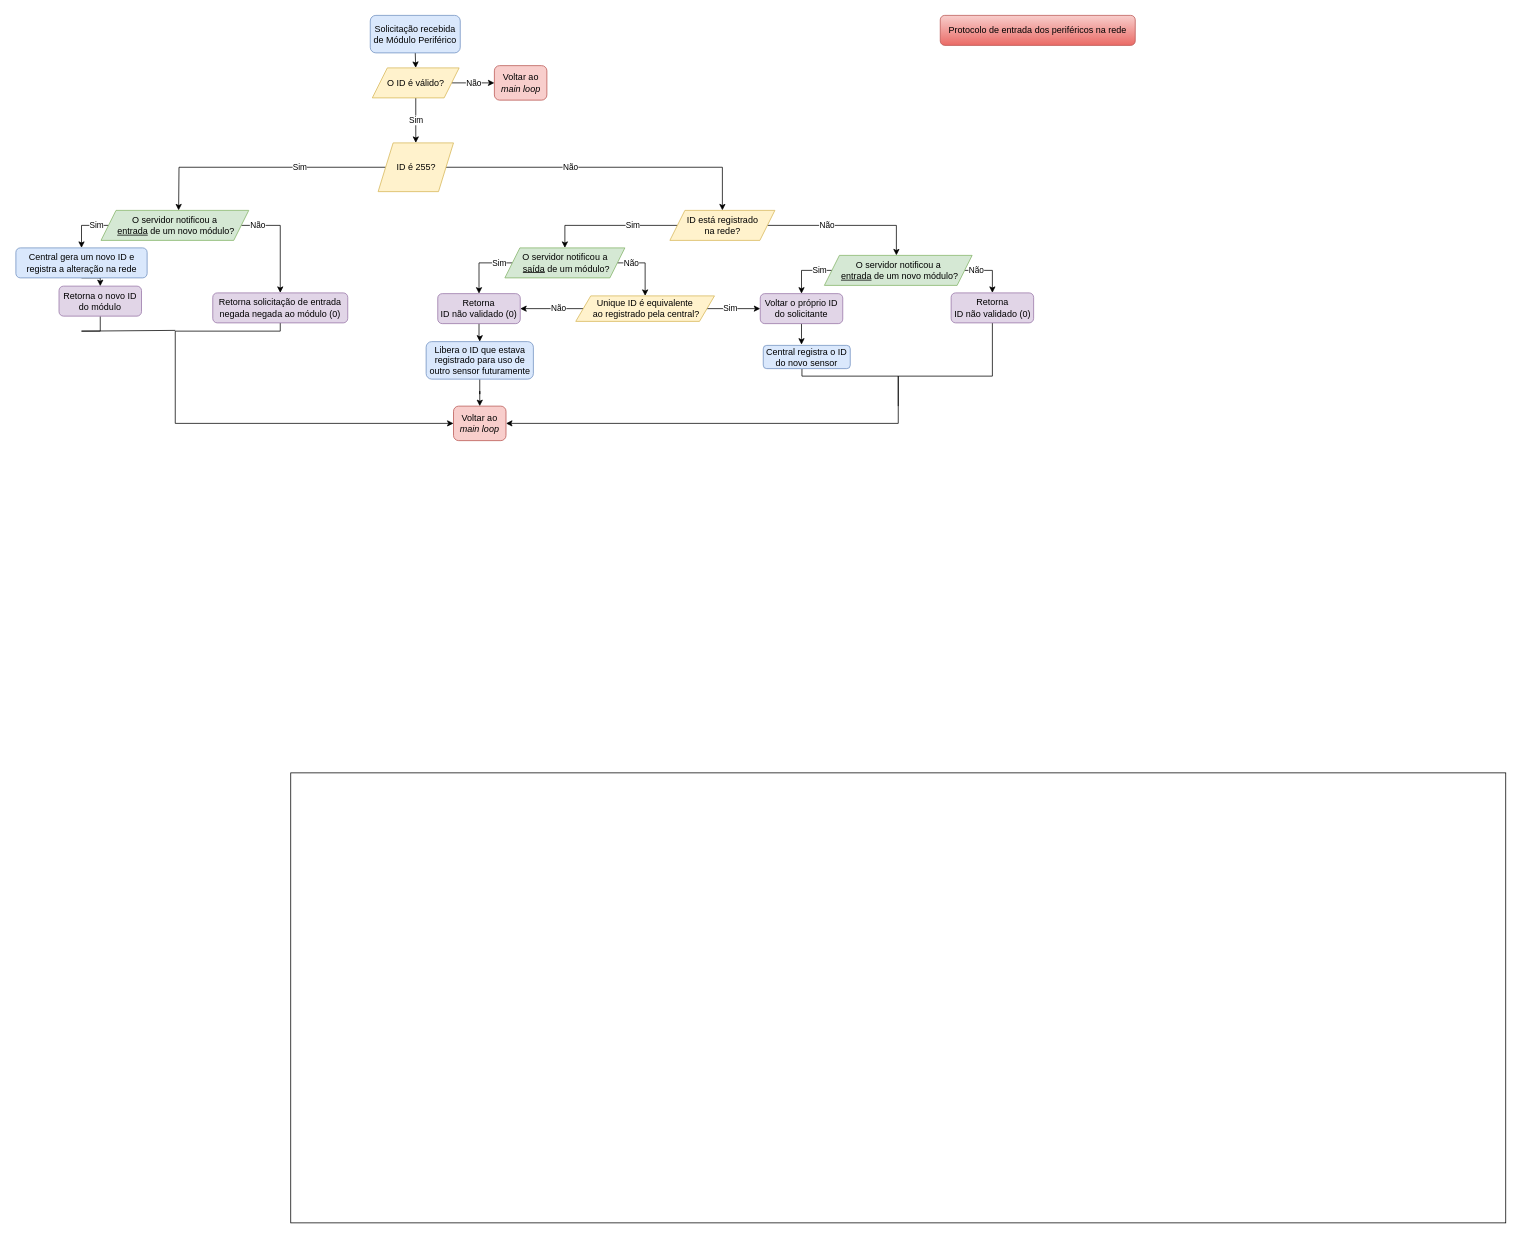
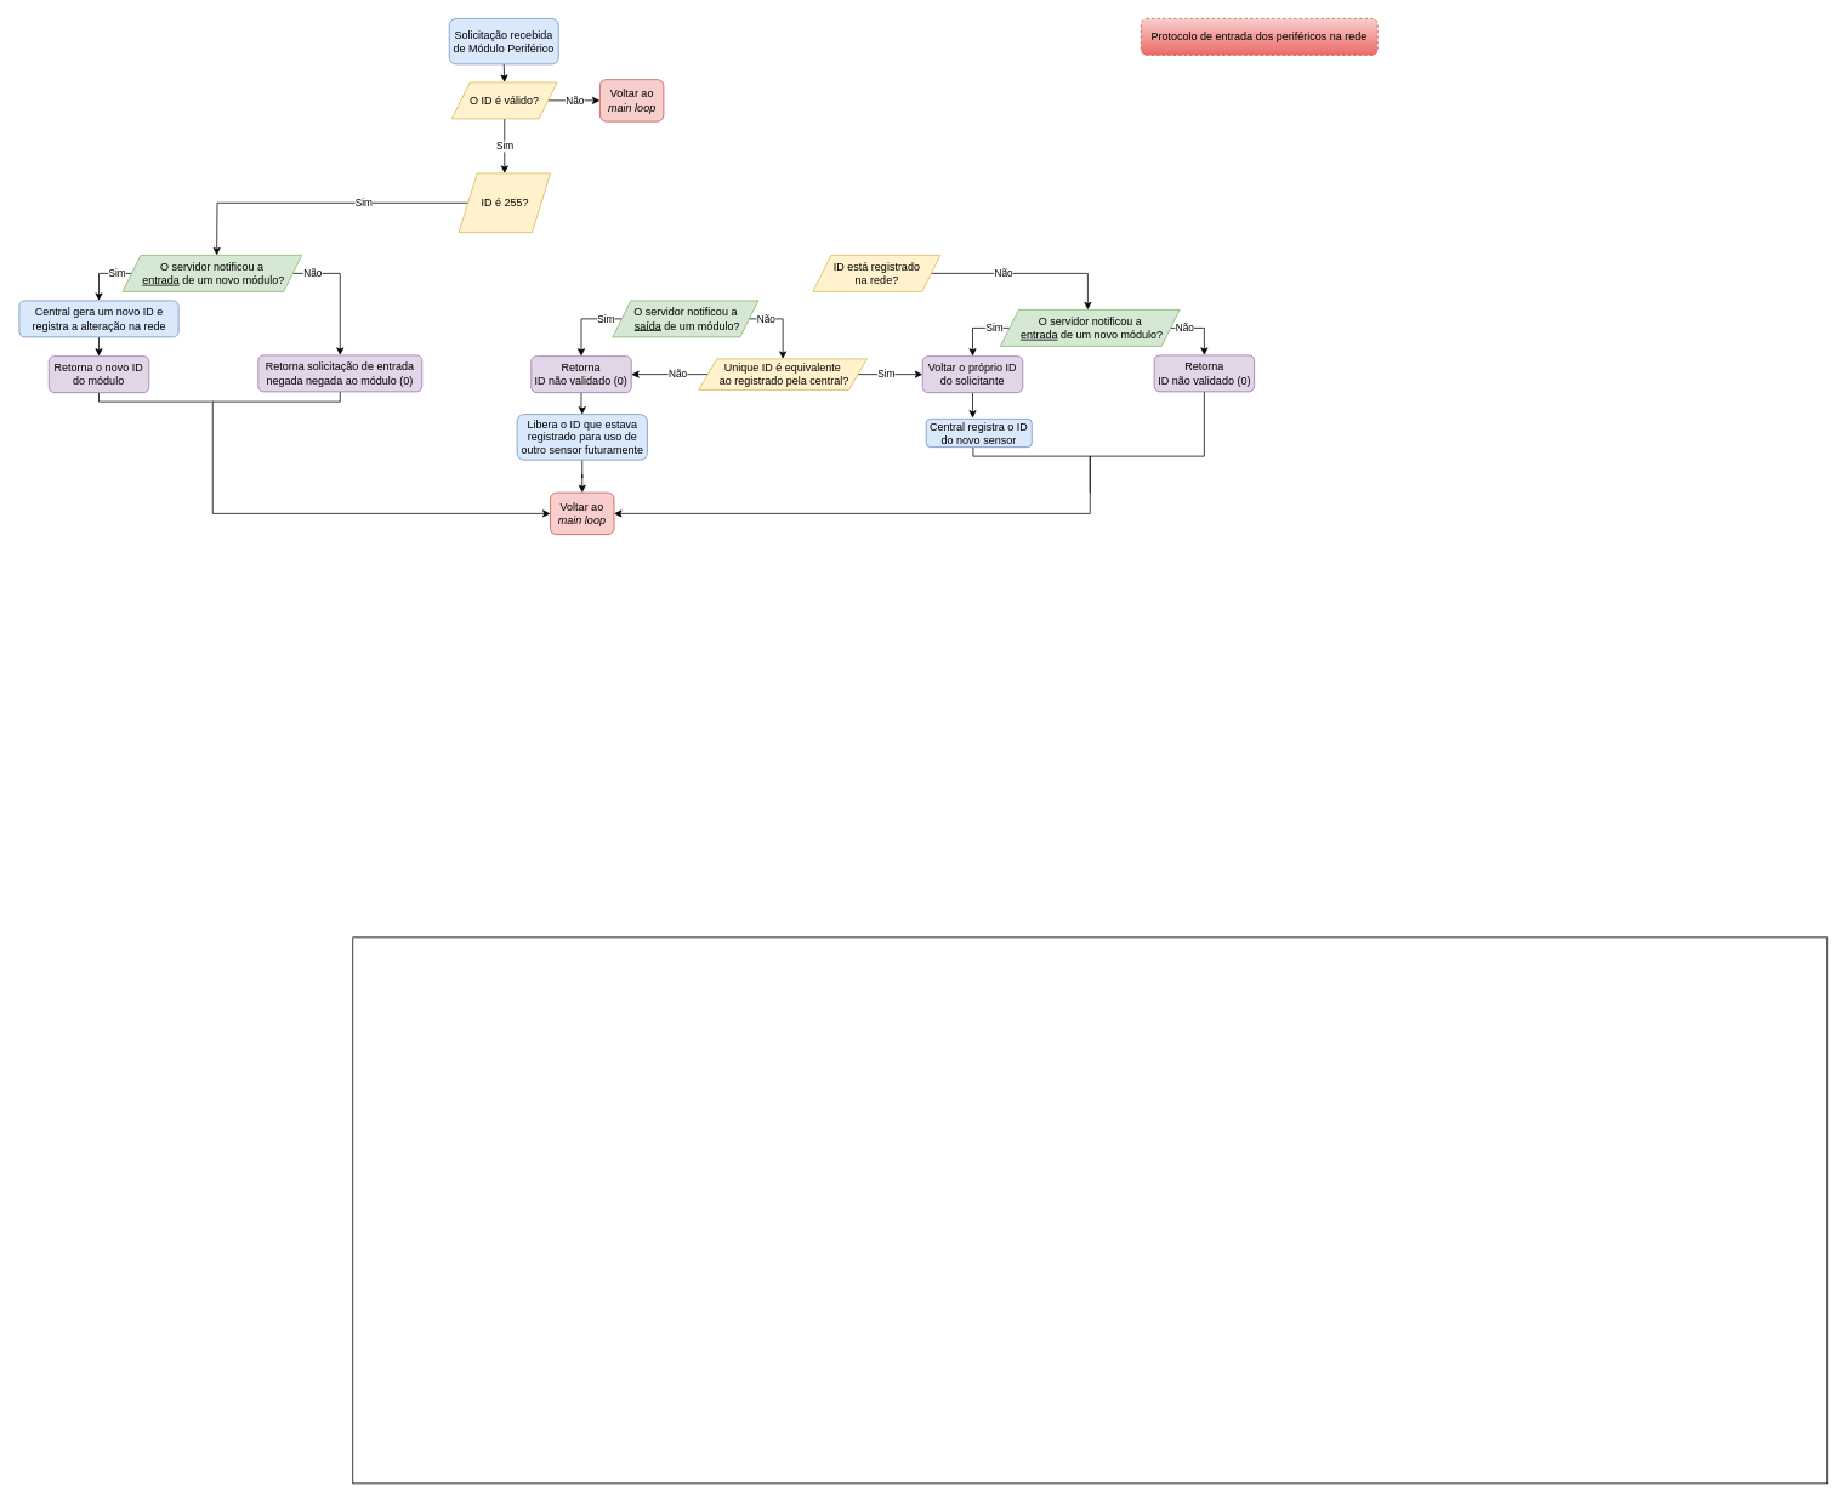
- <mxCell id="37" value="Protocolo de entrada dos periféricos na rede" style="rounded=1;whiteSpace=wrap;html=1;fontSize=12;glass=0;strokeWidth=1;shadow=0;fillColor=#f8cecc;strokeColor=#b85450;gradientColor=#ea6b66;" parent="1" vertex="1"><mxGeometry x="1253" y="20" width="260" height="40" as="geometry" /></mxCell>
+ <mxCell id="37" value="Protocolo de entrada dos periféricos na rede" style="rounded=1;whiteSpace=wrap;html=1;fontSize=12;glass=0;strokeWidth=1;shadow=0;fillColor=#f8cecc;strokeColor=#b85450;gradientColor=#ea6b66;dashed=1;" parent="1" vertex="1"><mxGeometry x="1253" y="20" width="260" height="40" as="geometry" /></mxCell>
- <mxCell id="6" value="Não" style="edgeStyle=orthogonalEdgeStyle;rounded=0;orthogonalLoop=1;jettySize=auto;html=1;exitX=1;exitY=0.5;exitDx=0;exitDy=0;entryX=0.5;entryY=0;entryDx=0;entryDy=0;" parent="1" source="7" target="16" edge="1"><mxGeometry x="-0.22" relative="1" as="geometry"><mxPoint x="653" y="270" as="targetPoint" /><mxPoint as="offset" /></mxGeometry></mxCell>
- <mxCell id="14" value="Sim" style="edgeStyle=orthogonalEdgeStyle;rounded=0;orthogonalLoop=1;jettySize=auto;html=1;entryX=0.5;entryY=0;entryDx=0;entryDy=0;" parent="1" source="16" target="23" edge="1"><mxGeometry x="-0.33" relative="1" as="geometry"><mxPoint x="752.5" y="330" as="targetPoint" /><Array as="points"><mxPoint x="752.5" y="300" /></Array><mxPoint as="offset" /></mxGeometry></mxCell>
- <mxCell id="12" value="Retorna o novo ID do módulo" style="rounded=1;whiteSpace=wrap;html=1;fontSize=12;glass=0;strokeWidth=1;shadow=0;fillColor=#e1d5e7;strokeColor=#9673a6;" parent="1" vertex="1"><mxGeometry x="78" y="381" width="110" height="40" as="geometry" /></mxCell>
+ <mxCell id="12" value="Retorna o novo ID do módulo" style="rounded=1;whiteSpace=wrap;html=1;fontSize=12;glass=0;strokeWidth=1;shadow=0;fillColor=#e1d5e7;strokeColor=#9673a6;" parent="1" vertex="1"><mxGeometry x="53" y="391" width="110" height="40" as="geometry" /></mxCell>
